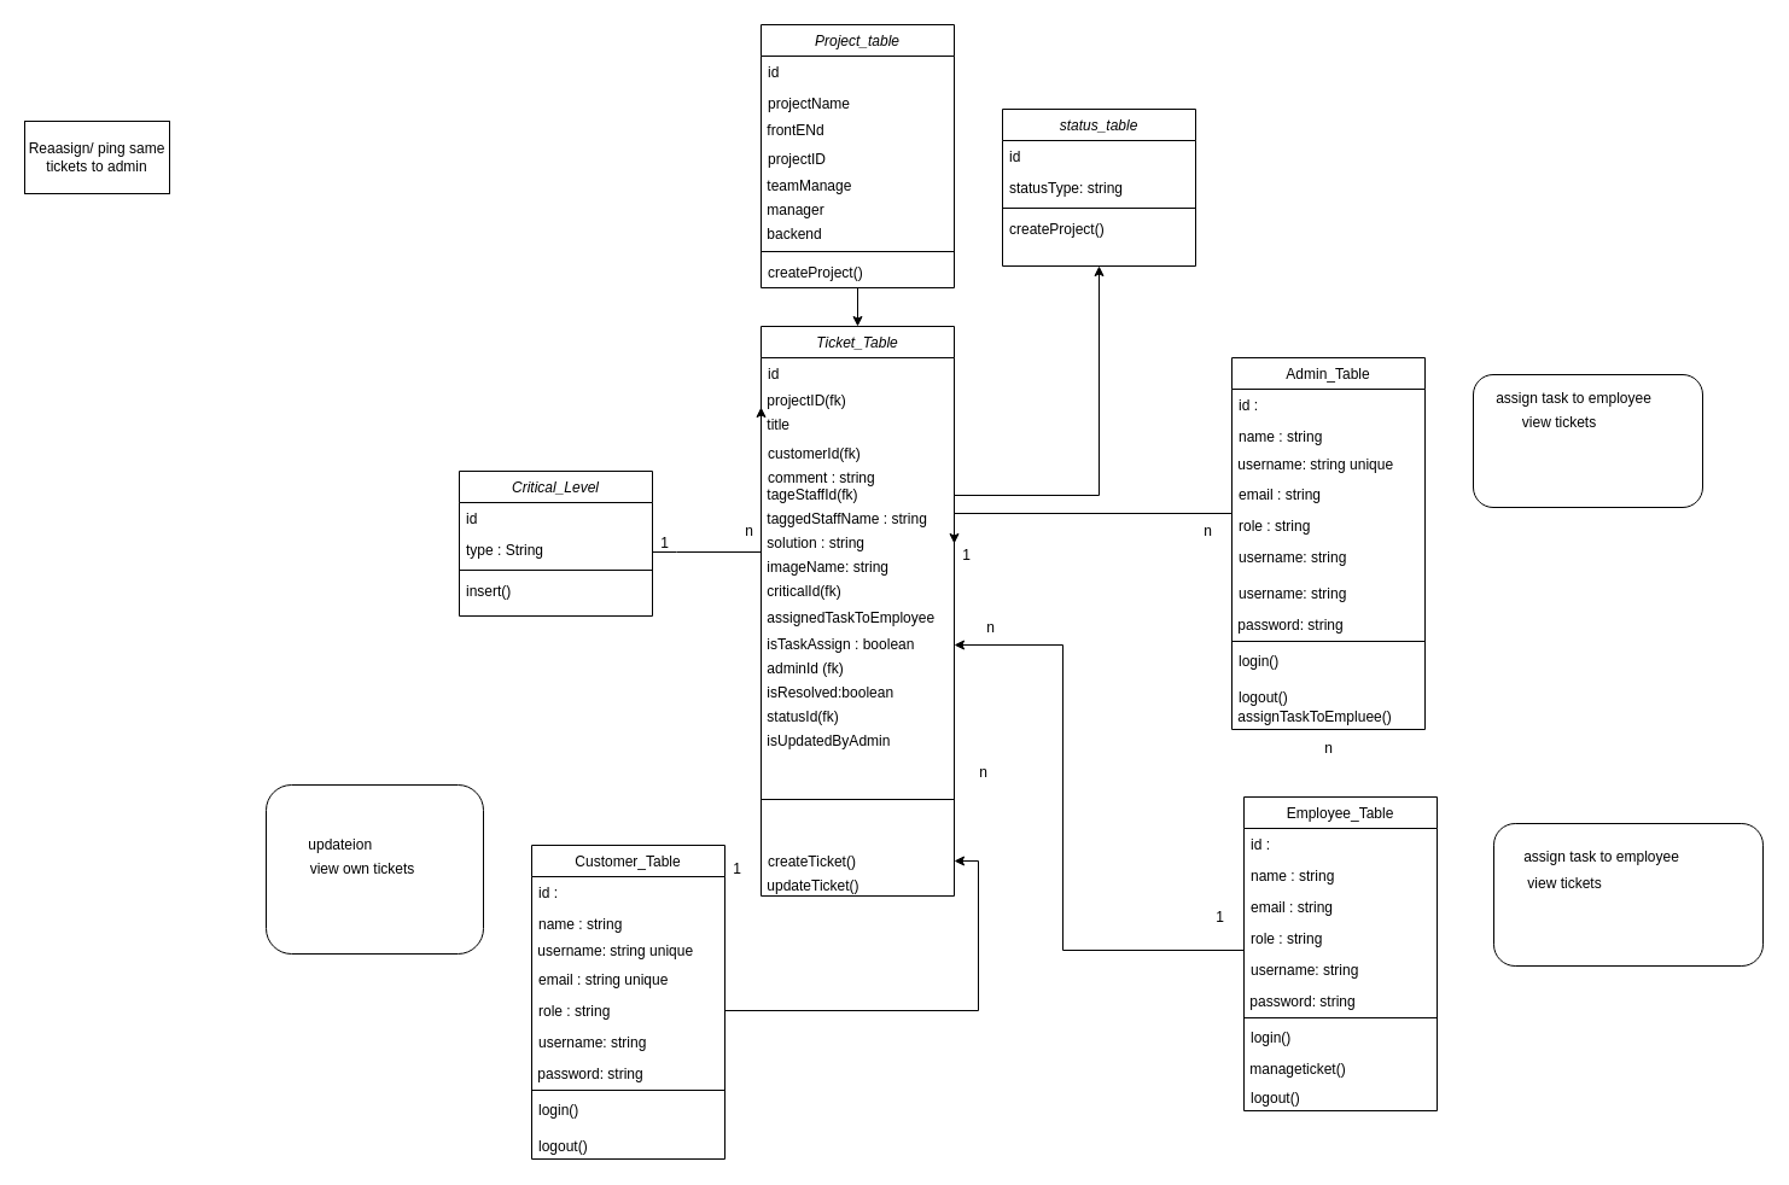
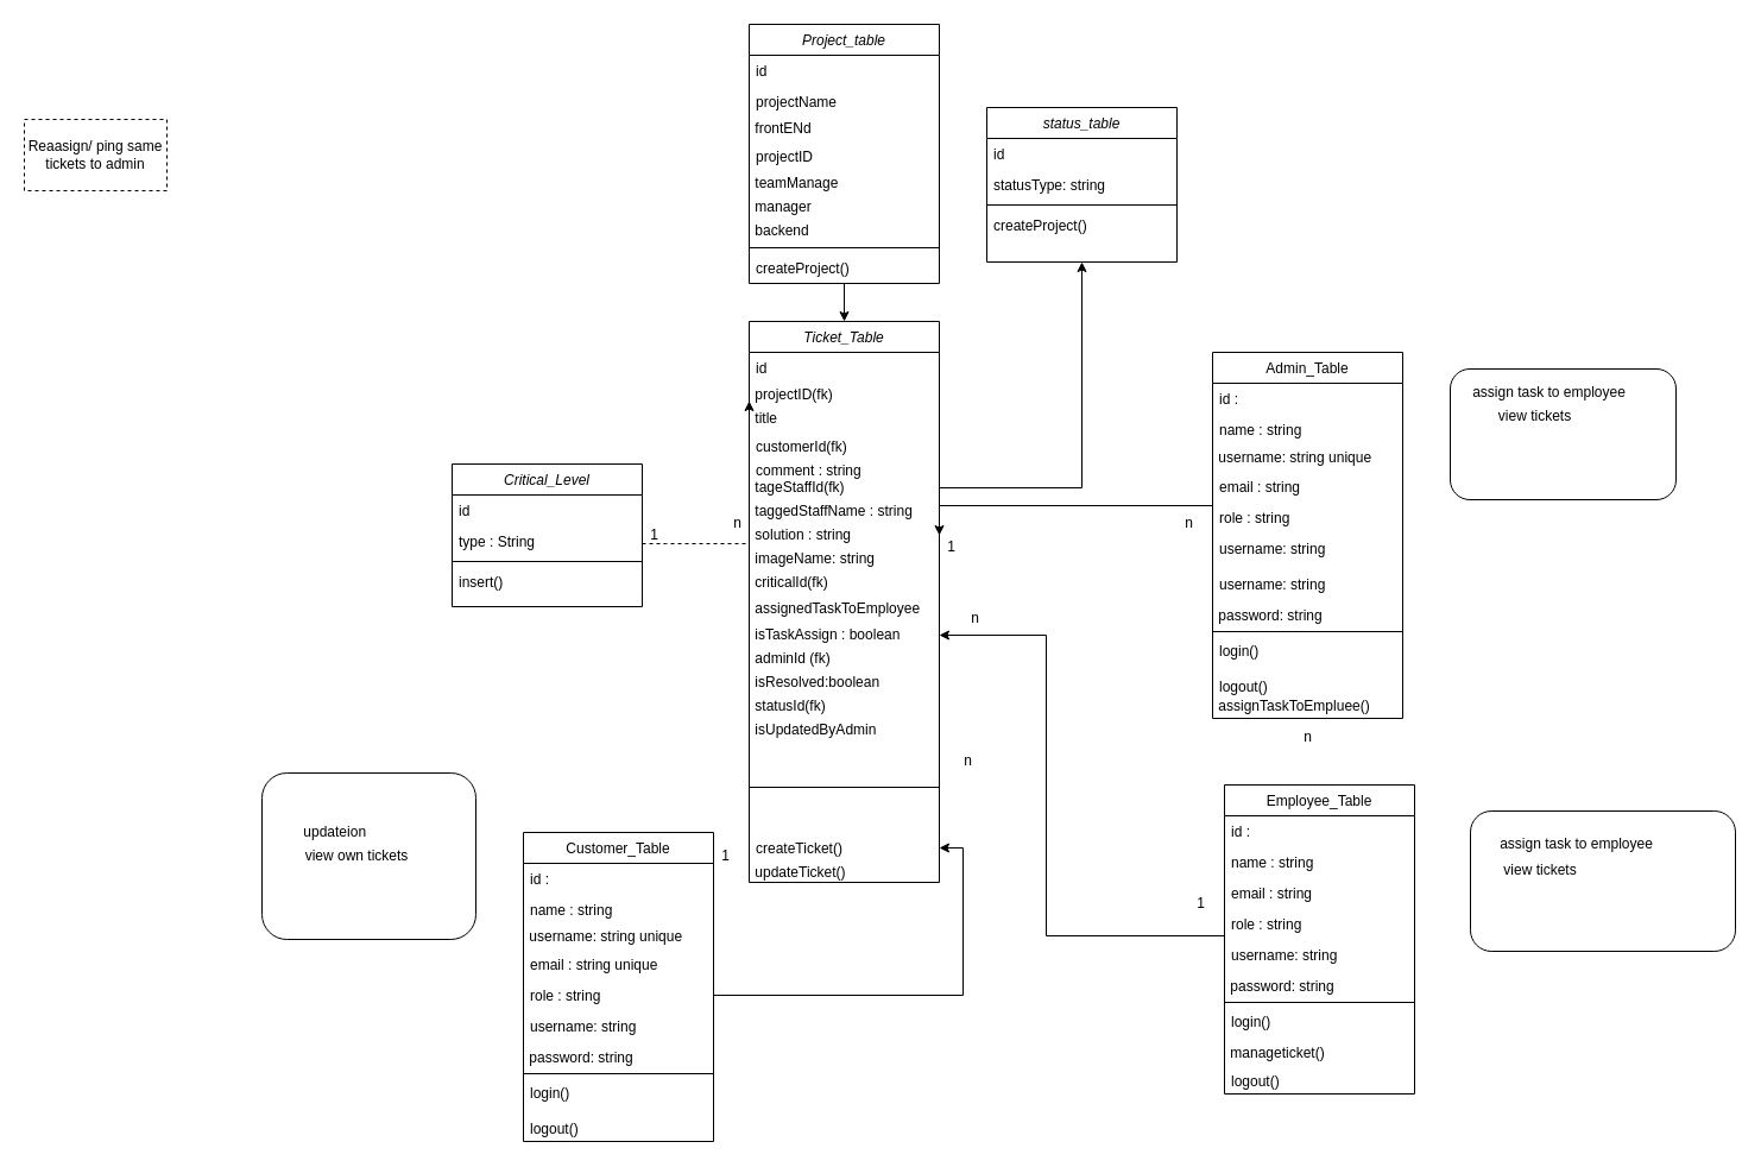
- <mxCell id="86" value="Reaasign/ ping same tickets to admin" style="rounded=0;whiteSpace=wrap;html=1;" parent="1" vertex="1"><mxGeometry x="20" y="100" width="120" height="60" as="geometry" /></mxCell>
+ <mxCell id="86" value="Reaasign/ ping same tickets to admin" style="rounded=0;whiteSpace=wrap;html=1;dashed=1;" parent="1" vertex="1"><mxGeometry x="20" y="100" width="120" height="60" as="geometry" /></mxCell>
- <mxCell id="3" style="edgeStyle=orthogonalEdgeStyle;rounded=0;orthogonalLoop=1;jettySize=auto;html=1;entryX=0;entryY=0.75;entryDx=0;entryDy=0;" parent="1" source="8" target="43" edge="1"><mxGeometry relative="1" as="geometry"><Array as="points"><mxPoint x="560" y="457" /><mxPoint x="560" y="457" /></Array></mxGeometry></mxCell>
+ <mxCell id="3" style="edgeStyle=orthogonalEdgeStyle;rounded=0;orthogonalLoop=1;jettySize=auto;html=1;entryX=0;entryY=0.75;entryDx=0;entryDy=0;dashed=1;" parent="1" source="8" target="43" edge="1"><mxGeometry relative="1" as="geometry"><Array as="points"><mxPoint x="560" y="457" /><mxPoint x="560" y="457" /></Array></mxGeometry></mxCell>
